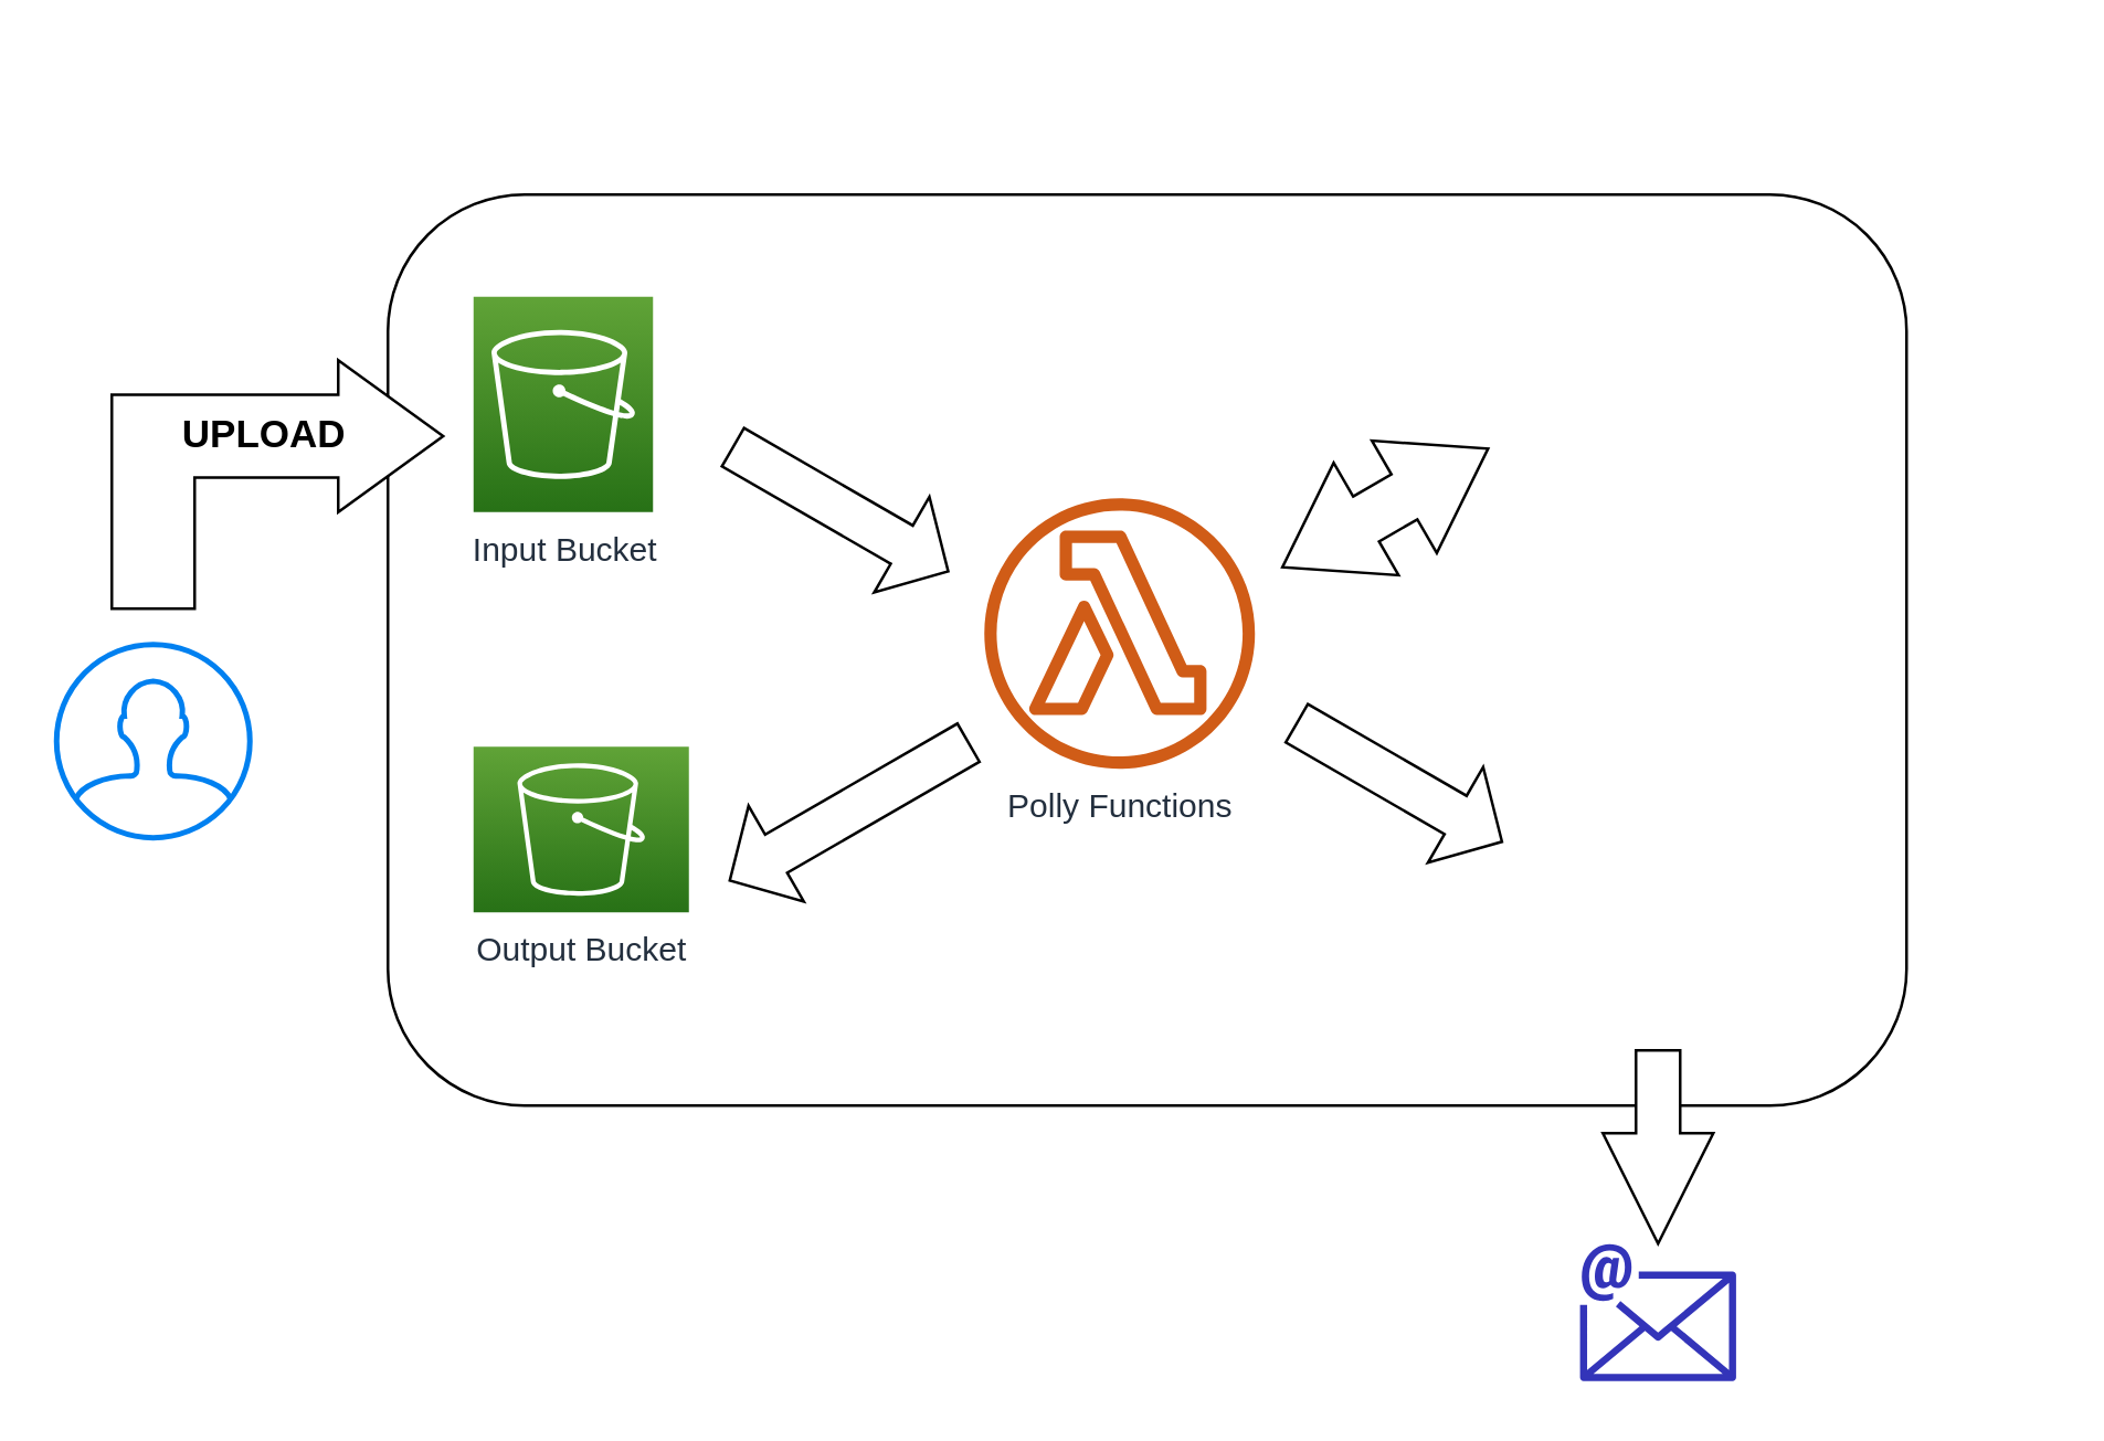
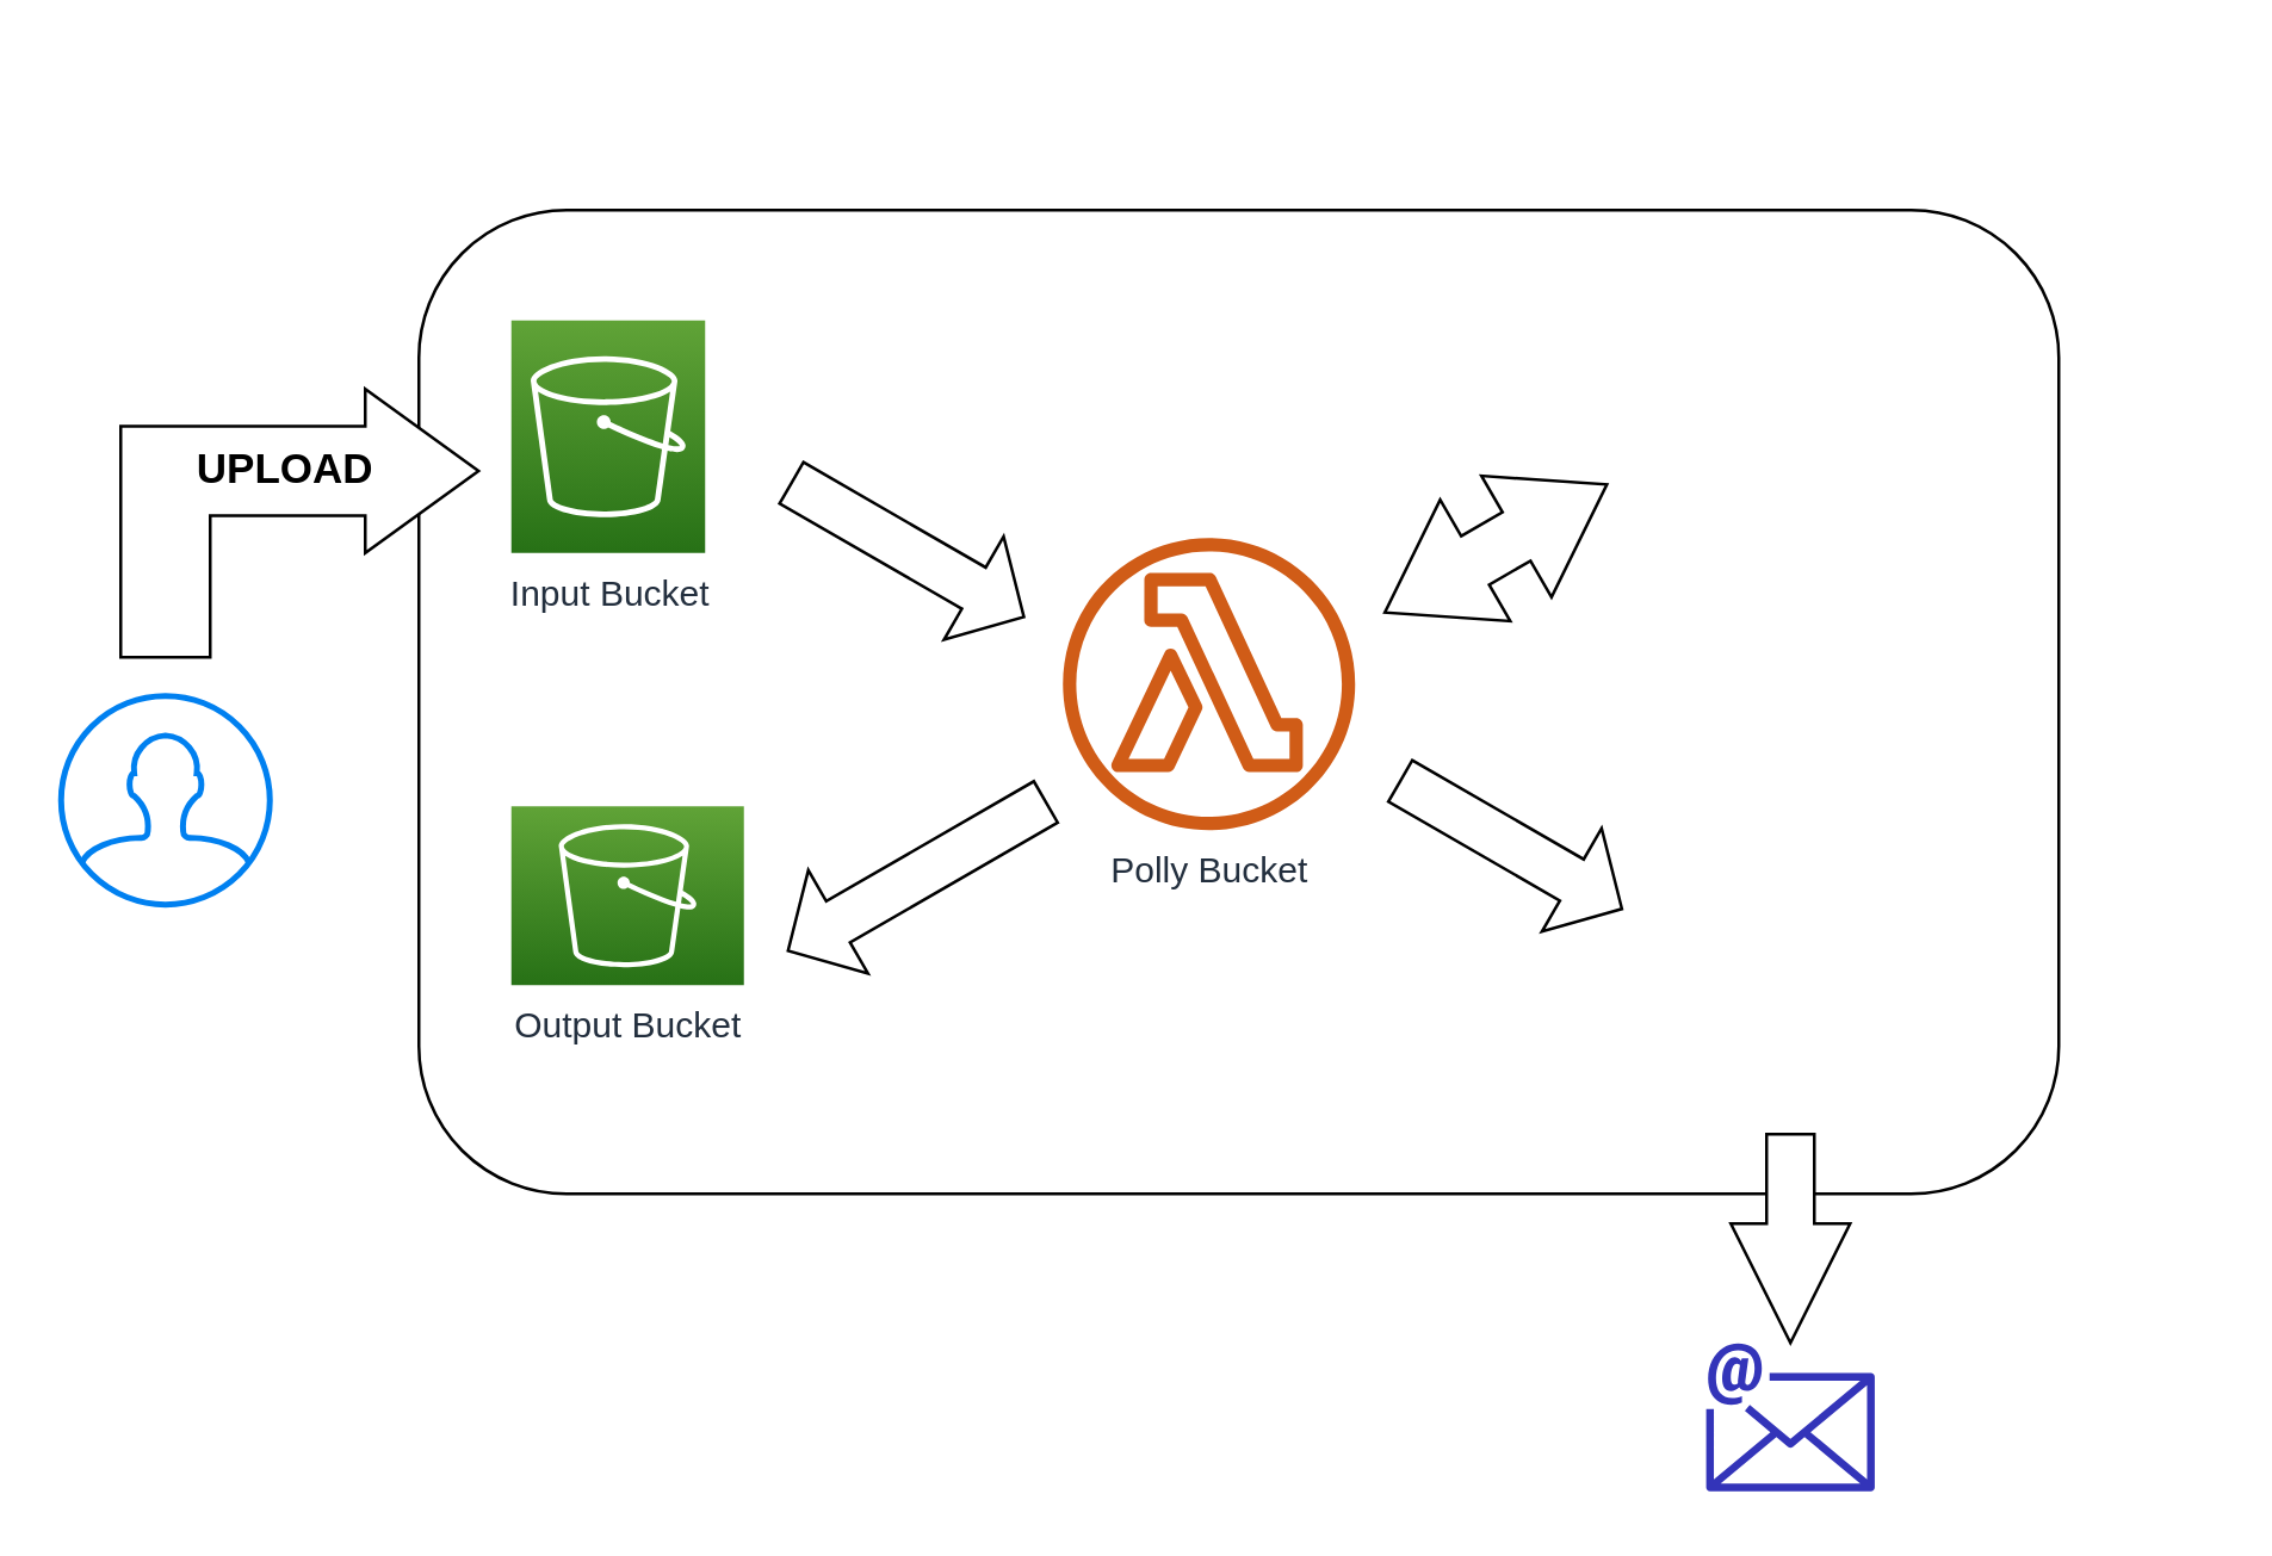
- <mxCell id="5" value="Polly Functions" style="outlineConnect=0;fontColor=#232F3E;gradientColor=none;fillColor=#D05C17;strokeColor=none;dashed=0;verticalLabelPosition=bottom;verticalAlign=top;align=center;html=1;fontSize=12;fontStyle=0;aspect=fixed;pointerEvents=1;shape=mxgraph.aws4.lambda_function;" vertex="1" parent="1"><mxGeometry x="356" y="180" width="98" height="98" as="geometry" /></mxCell>
+ <mxCell id="5" value="Polly Bucket" style="outlineConnect=0;fontColor=#232F3E;gradientColor=none;fillColor=#D05C17;strokeColor=none;dashed=0;verticalLabelPosition=bottom;verticalAlign=top;align=center;html=1;fontSize=12;fontStyle=0;aspect=fixed;pointerEvents=1;shape=mxgraph.aws4.lambda_function;" vertex="1" parent="1"><mxGeometry x="356" y="180" width="98" height="98" as="geometry" /></mxCell>
